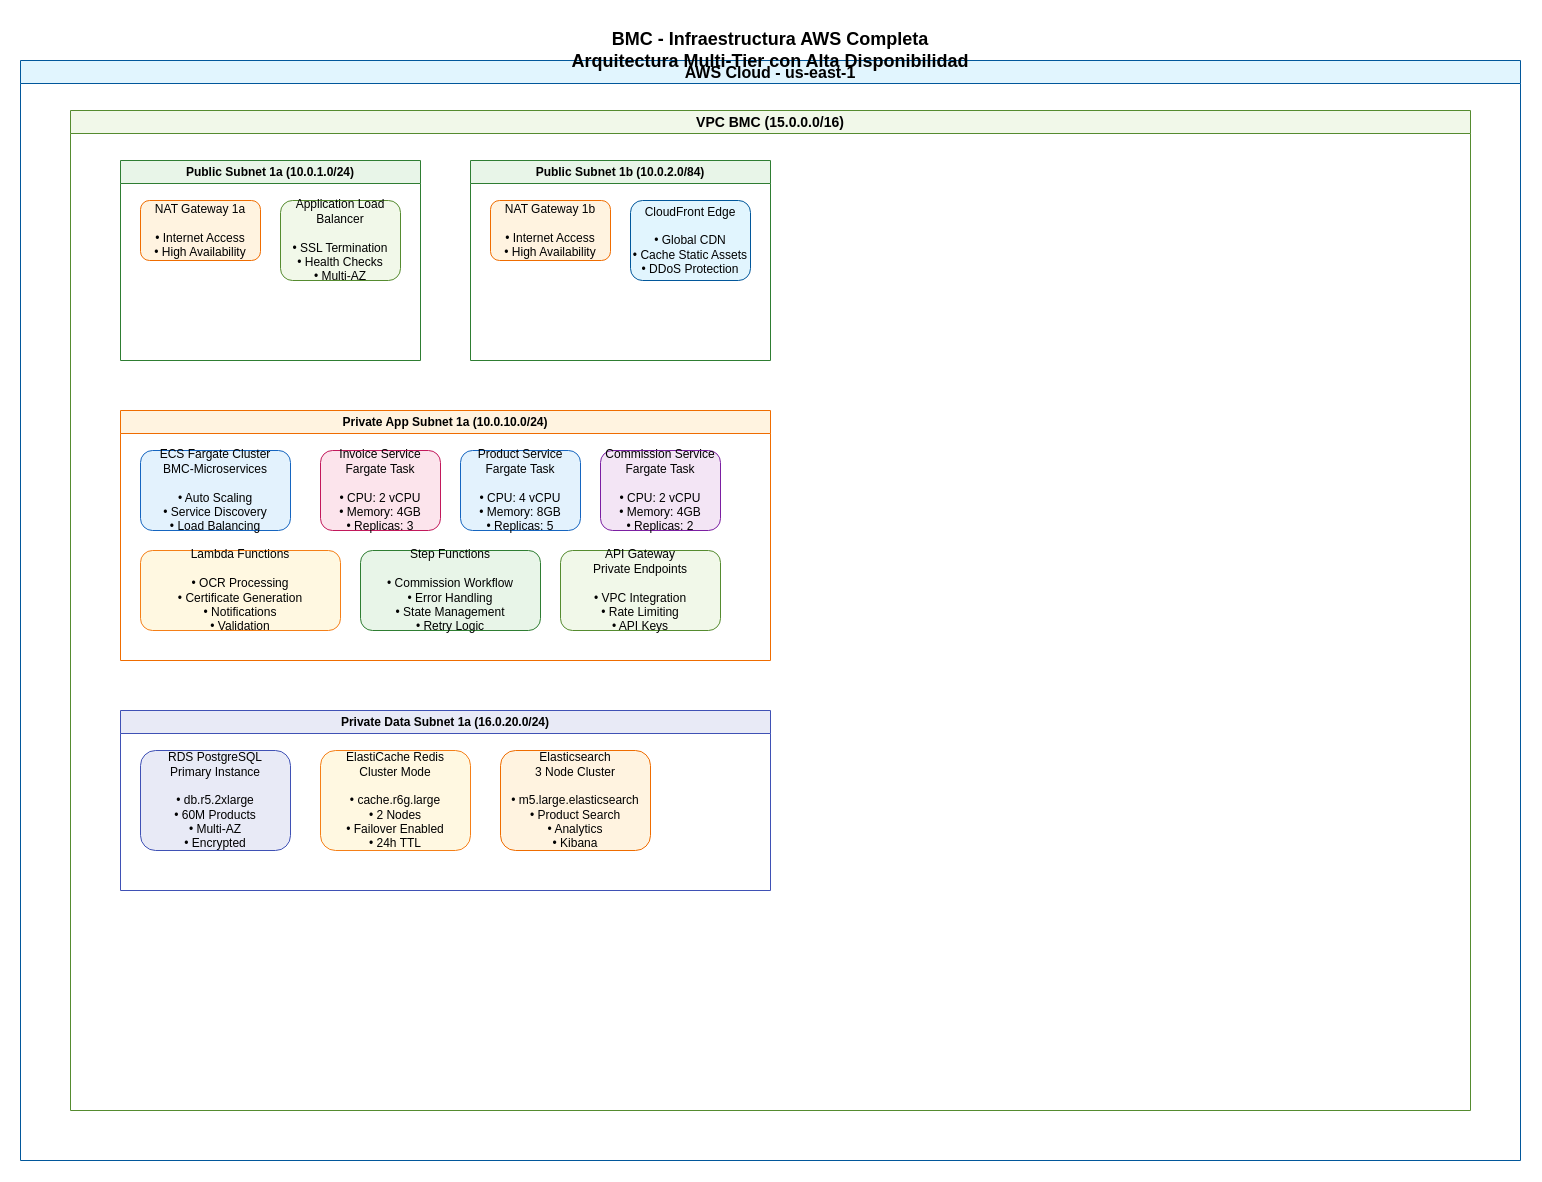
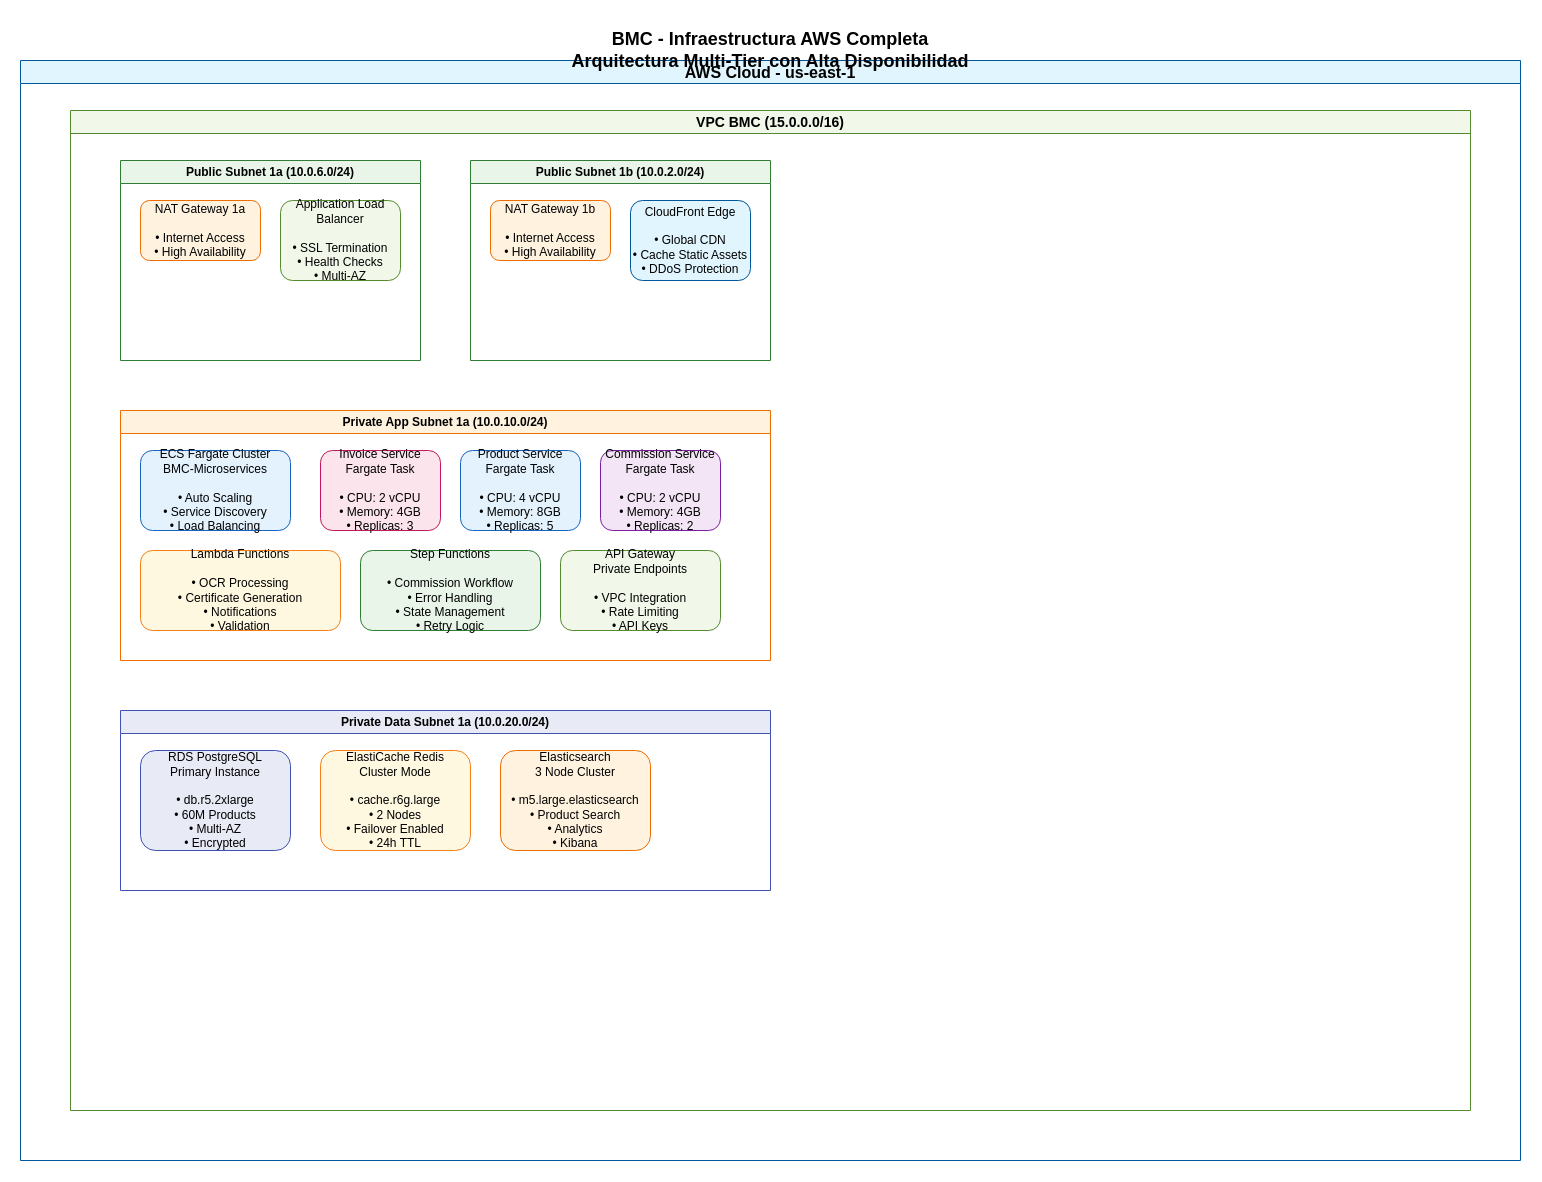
- <mxCell id="4" value="Public Subnet 1a (10.0.1.0/24)" style="swimlane;whiteSpace=wrap;html=1;fillColor=#e8f5e8;strokeColor=#2e7d32;" vertex="1" parent="3"><mxGeometry x="50" y="50" width="300" height="200" as="geometry" /></mxCell>
+ <mxCell id="4" value="Public Subnet 1a (10.0.6.0/24)" style="swimlane;whiteSpace=wrap;html=1;fillColor=#e8f5e8;strokeColor=#2e7d32;" vertex="1" parent="3"><mxGeometry x="50" y="50" width="300" height="200" as="geometry" /></mxCell>
- <mxCell id="7" value="Public Subnet 1b (10.0.2.0/84)" style="swimlane;whiteSpace=wrap;html=1;fillColor=#e8f5e8;strokeColor=#2e7d32;" vertex="1" parent="3"><mxGeometry x="400" y="50" width="300" height="200" as="geometry" /></mxCell>
+ <mxCell id="7" value="Public Subnet 1b (10.0.2.0/24)" style="swimlane;whiteSpace=wrap;html=1;fillColor=#e8f5e8;strokeColor=#2e7d32;" vertex="1" parent="3"><mxGeometry x="400" y="50" width="300" height="200" as="geometry" /></mxCell>
- <mxCell id="18" value="Private Data Subnet 1a (16.0.20.0/24)" style="swimlane;whiteSpace=wrap;html=1;fillColor=#e8eaf6;strokeColor=#3f51b5;" vertex="1" parent="3"><mxGeometry x="50" y="600" width="650" height="180" as="geometry" /></mxCell>
+ <mxCell id="18" value="Private Data Subnet 1a (10.0.20.0/24)" style="swimlane;whiteSpace=wrap;html=1;fillColor=#e8eaf6;strokeColor=#3f51b5;" vertex="1" parent="3"><mxGeometry x="50" y="600" width="650" height="180" as="geometry" /></mxCell>
